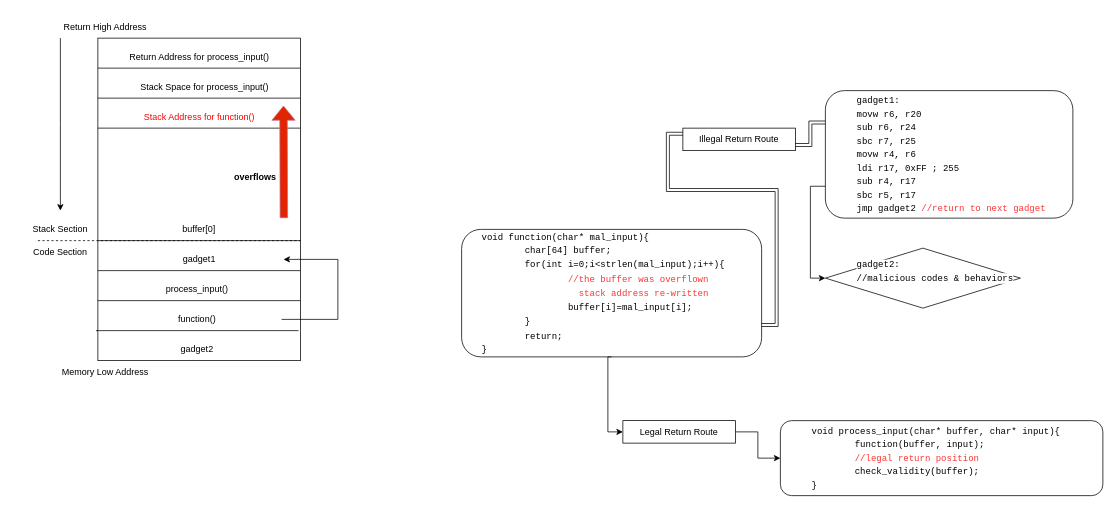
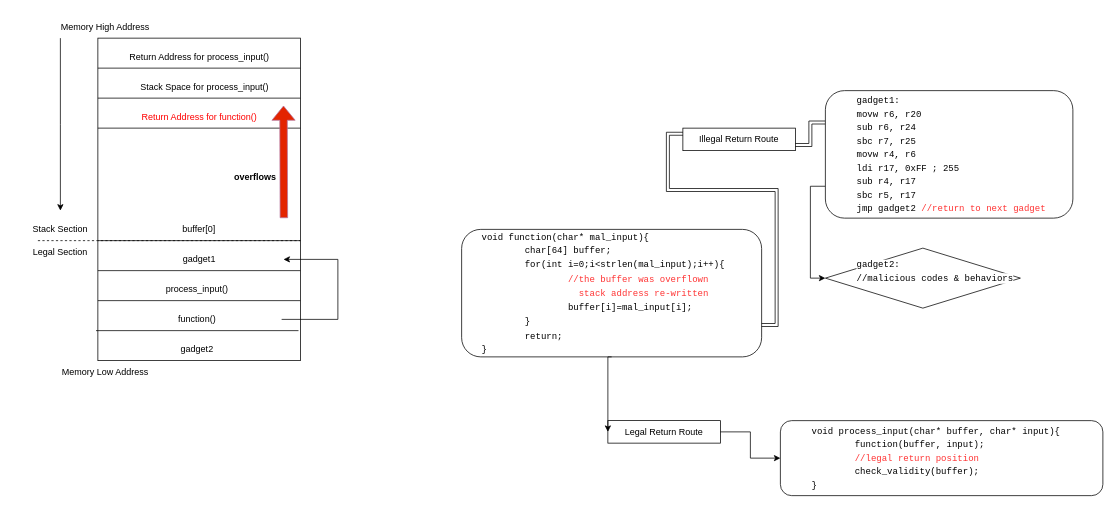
- <mxCell id="16" value="Return High Address" style="text;html=1;strokeColor=none;fillColor=none;align=center;verticalAlign=middle;whiteSpace=wrap;rounded=0;" vertex="1" parent="1"><mxGeometry x="20" y="20" width="240" height="30" as="geometry" /></mxCell>
+ <mxCell id="16" value="Memory High Address" style="text;html=1;strokeColor=none;fillColor=none;align=center;verticalAlign=middle;whiteSpace=wrap;rounded=0;" vertex="1" parent="1"><mxGeometry x="20" y="20" width="240" height="30" as="geometry" /></mxCell>
- <mxCell id="23" value="&lt;font color=&quot;#ff0000&quot;&gt;Stack Address for function()&lt;/font&gt;" style="text;html=1;strokeColor=none;fillColor=none;align=center;verticalAlign=middle;whiteSpace=wrap;rounded=0;" vertex="1" parent="1"><mxGeometry x="152.5" y="140" width="225" height="30" as="geometry" /></mxCell>
+ <mxCell id="23" value="&lt;font color=&quot;#ff0000&quot;&gt;Return Address for function()&lt;/font&gt;" style="text;html=1;strokeColor=none;fillColor=none;align=center;verticalAlign=middle;whiteSpace=wrap;rounded=0;" vertex="1" parent="1"><mxGeometry x="152.5" y="140" width="225" height="30" as="geometry" /></mxCell>
- <mxCell id="29" value="Code Section" style="text;html=1;strokeColor=none;fillColor=none;align=center;verticalAlign=middle;whiteSpace=wrap;rounded=0;" vertex="1" parent="1"><mxGeometry x="20" y="320" width="120" height="30" as="geometry" /></mxCell>
+ <mxCell id="29" value="Legal Section" style="text;html=1;strokeColor=none;fillColor=none;align=center;verticalAlign=middle;whiteSpace=wrap;rounded=0;" vertex="1" parent="1"><mxGeometry x="20" y="320" width="120" height="30" as="geometry" /></mxCell>
- <mxCell id="13" value="Legal Return Route" style="text;html=1;strokeColor=default;fillColor=none;align=center;verticalAlign=middle;whiteSpace=wrap;rounded=0;" vertex="1" parent="1"><mxGeometry x="830" y="560" width="150" height="30" as="geometry" /></mxCell>
+ <mxCell id="13" value="Legal Return Route" style="text;html=1;strokeColor=default;fillColor=none;align=center;verticalAlign=middle;whiteSpace=wrap;rounded=0;" vertex="1" parent="1"><mxGeometry x="810" y="560" width="150" height="30" as="geometry" /></mxCell>
